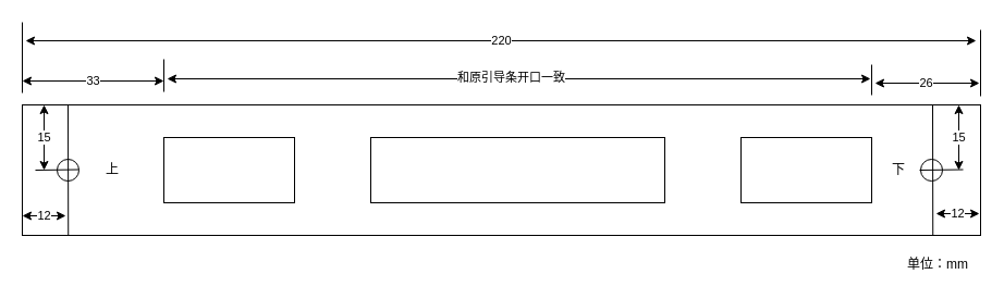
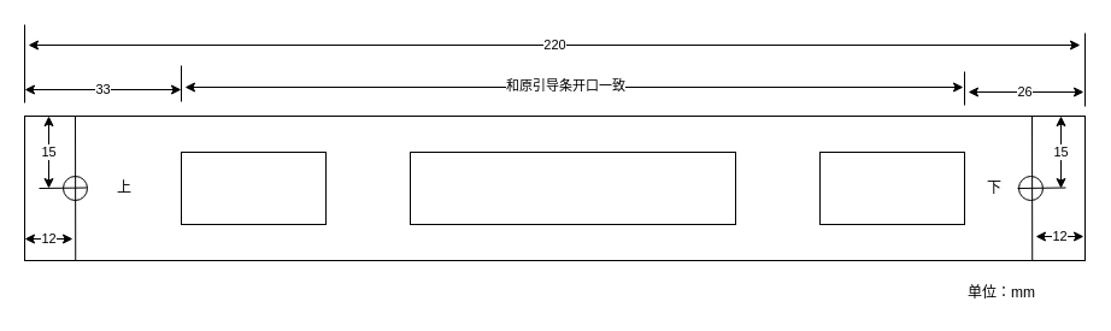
- <mxCell id="27" value="单位：mm" style="text;html=1;strokeColor=none;fillColor=none;align=center;verticalAlign=middle;whiteSpace=wrap;rounded=0;" vertex="1" parent="1"><mxGeometry x="822" y="233" width="78" height="20" as="geometry" /></mxCell>
+ <mxCell id="27" value="单位：mm" style="text;html=1;strokeColor=none;fillColor=none;align=center;verticalAlign=middle;whiteSpace=wrap;rounded=0;" vertex="1" parent="1"><mxGeometry x="792" y="233" width="78" height="20" as="geometry" /></mxCell>
